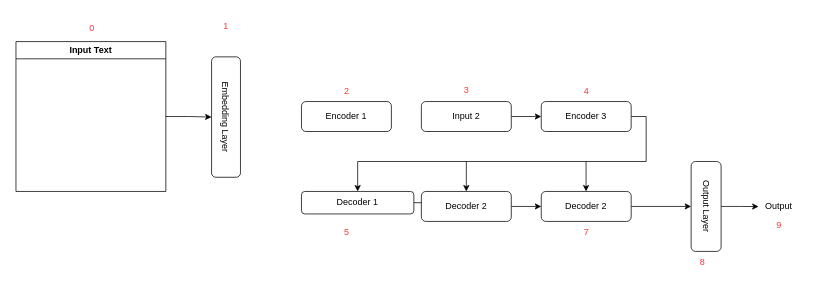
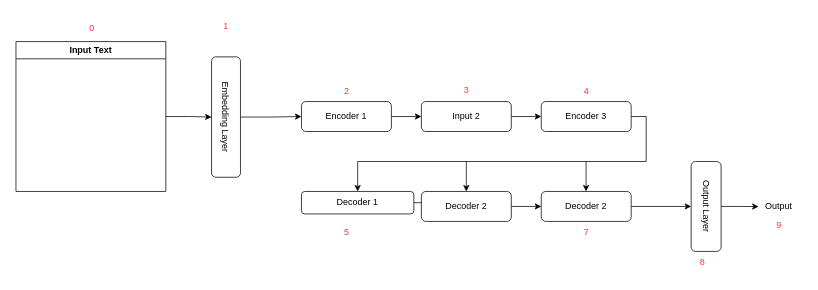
+ <mxCell id="19" value="" style="edgeStyle=orthogonalEdgeStyle;rounded=0;orthogonalLoop=1;jettySize=auto;html=1;" edge="1" parent="1" source="20" target="3"><mxGeometry relative="1" as="geometry" /></mxCell>
+ <mxCell id="2" value="" style="edgeStyle=orthogonalEdgeStyle;rounded=0;orthogonalLoop=1;jettySize=auto;html=1;" edge="1" parent="1" source="3" target="5"><mxGeometry relative="1" as="geometry" /></mxCell>
